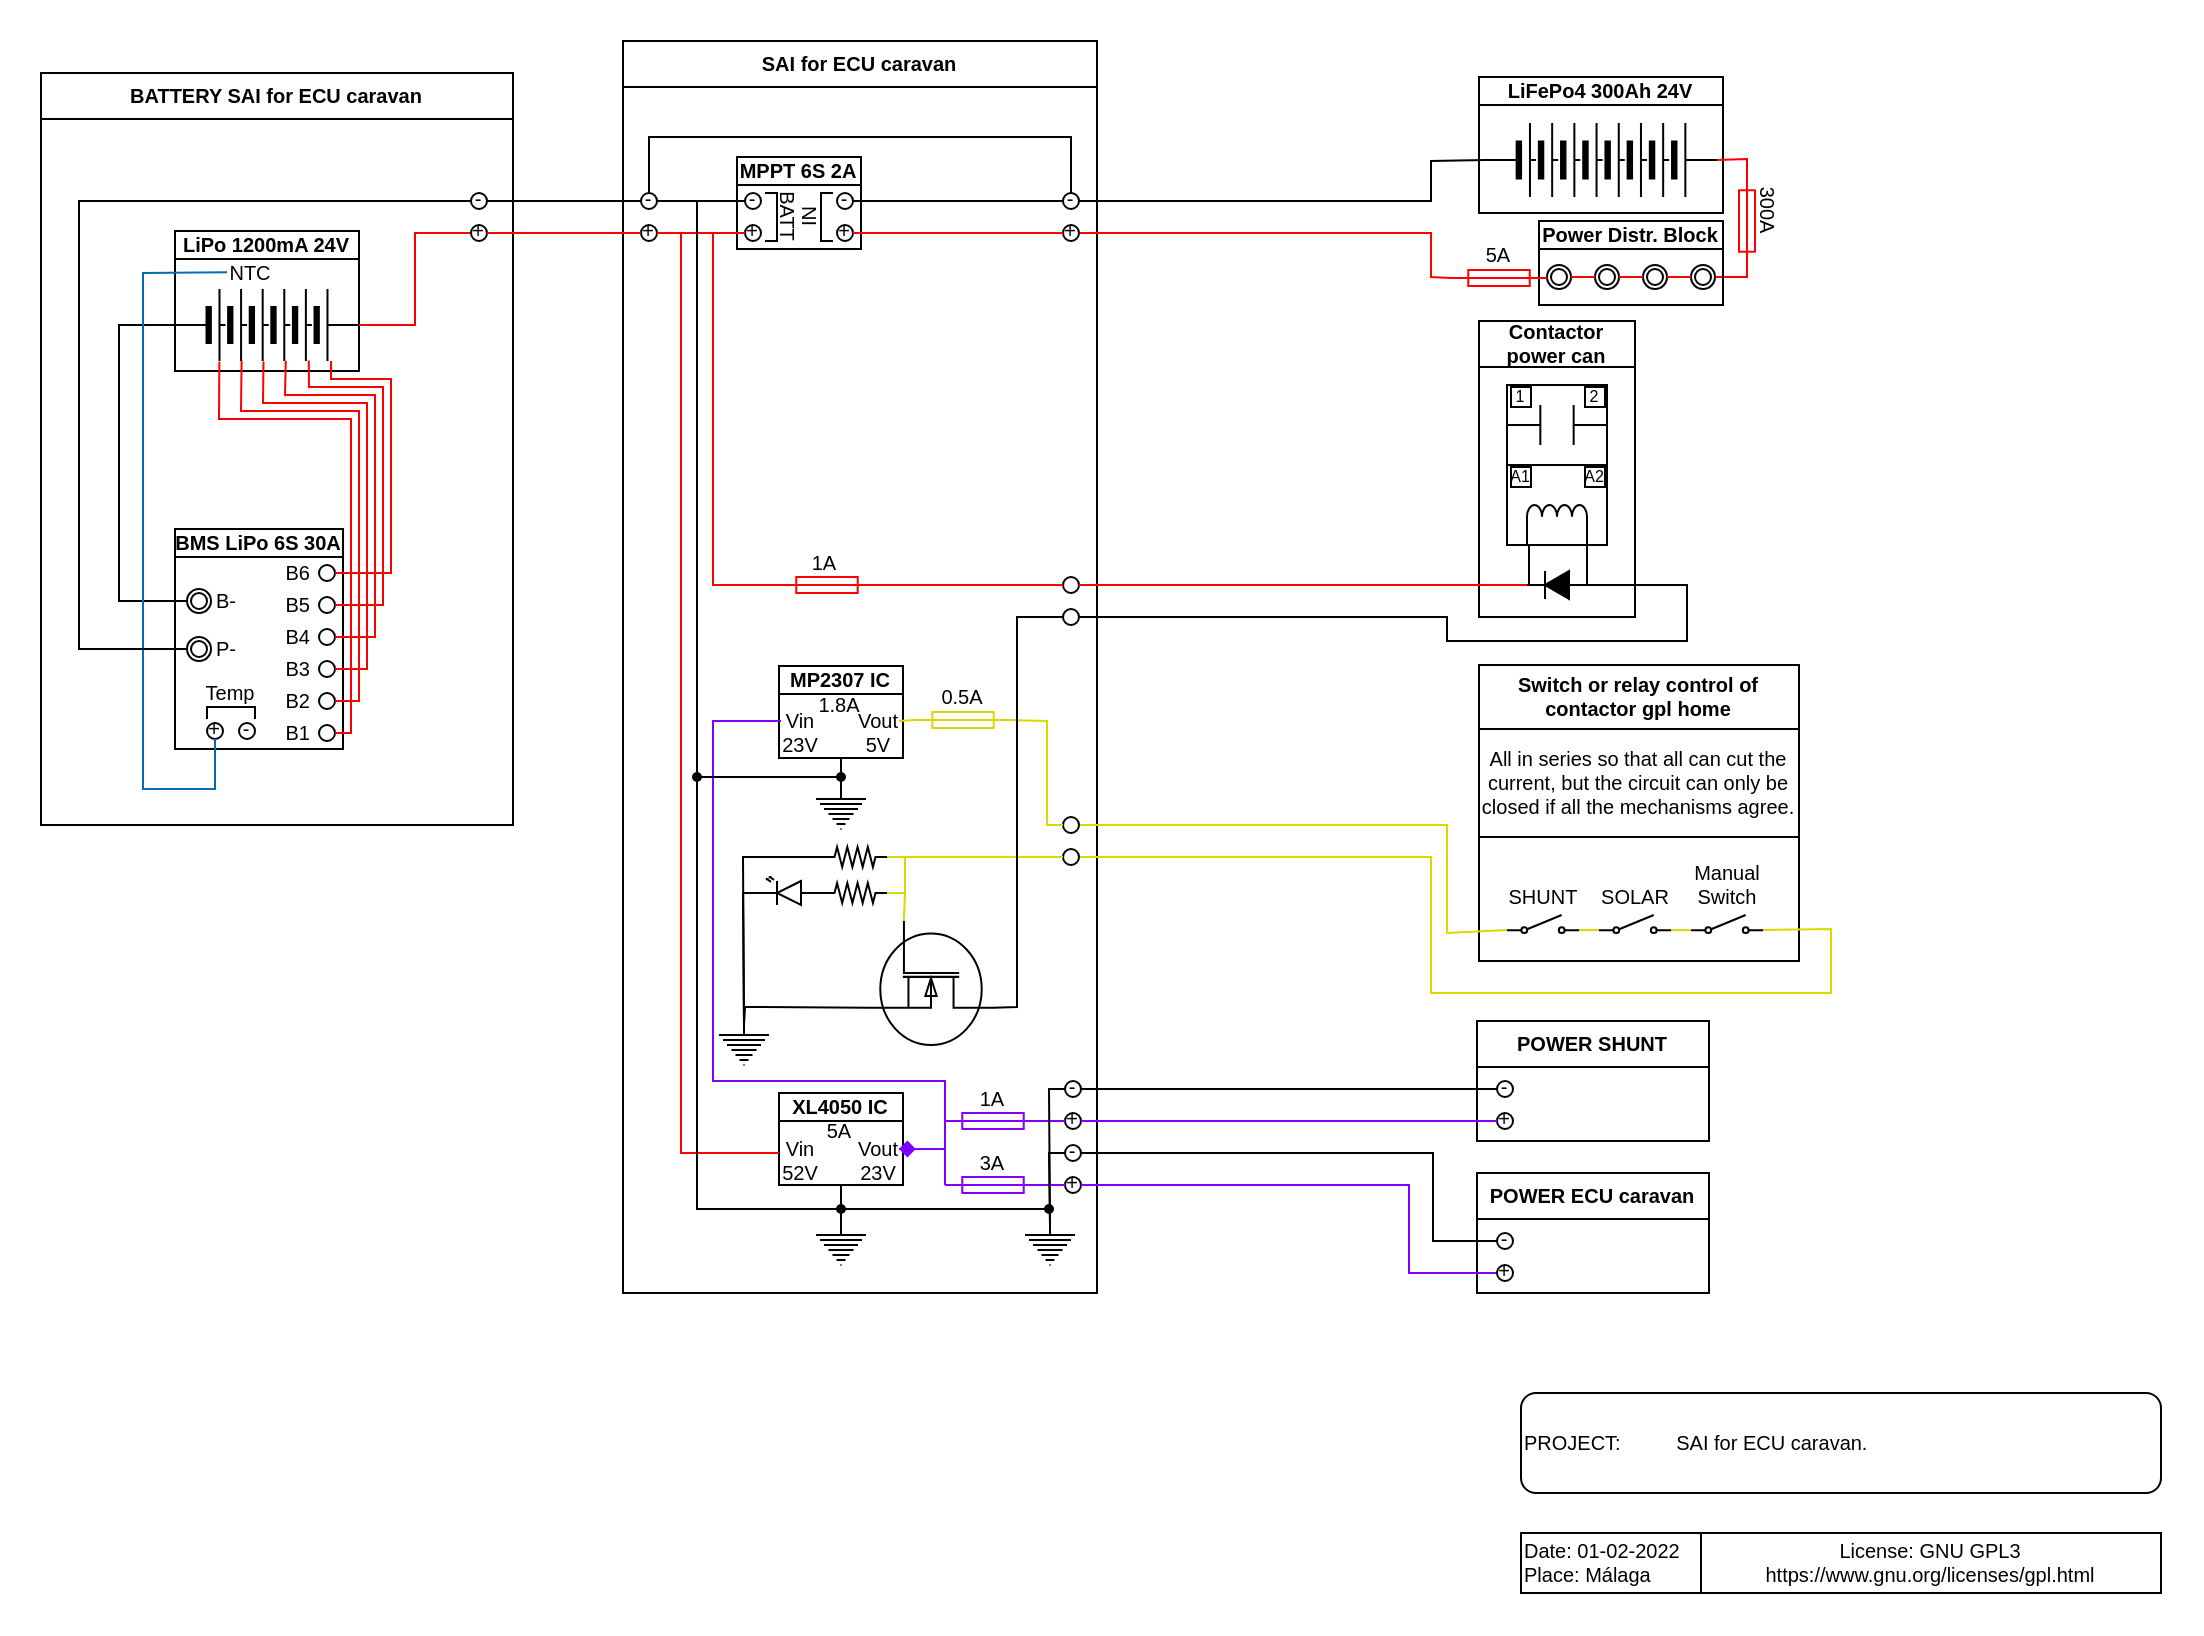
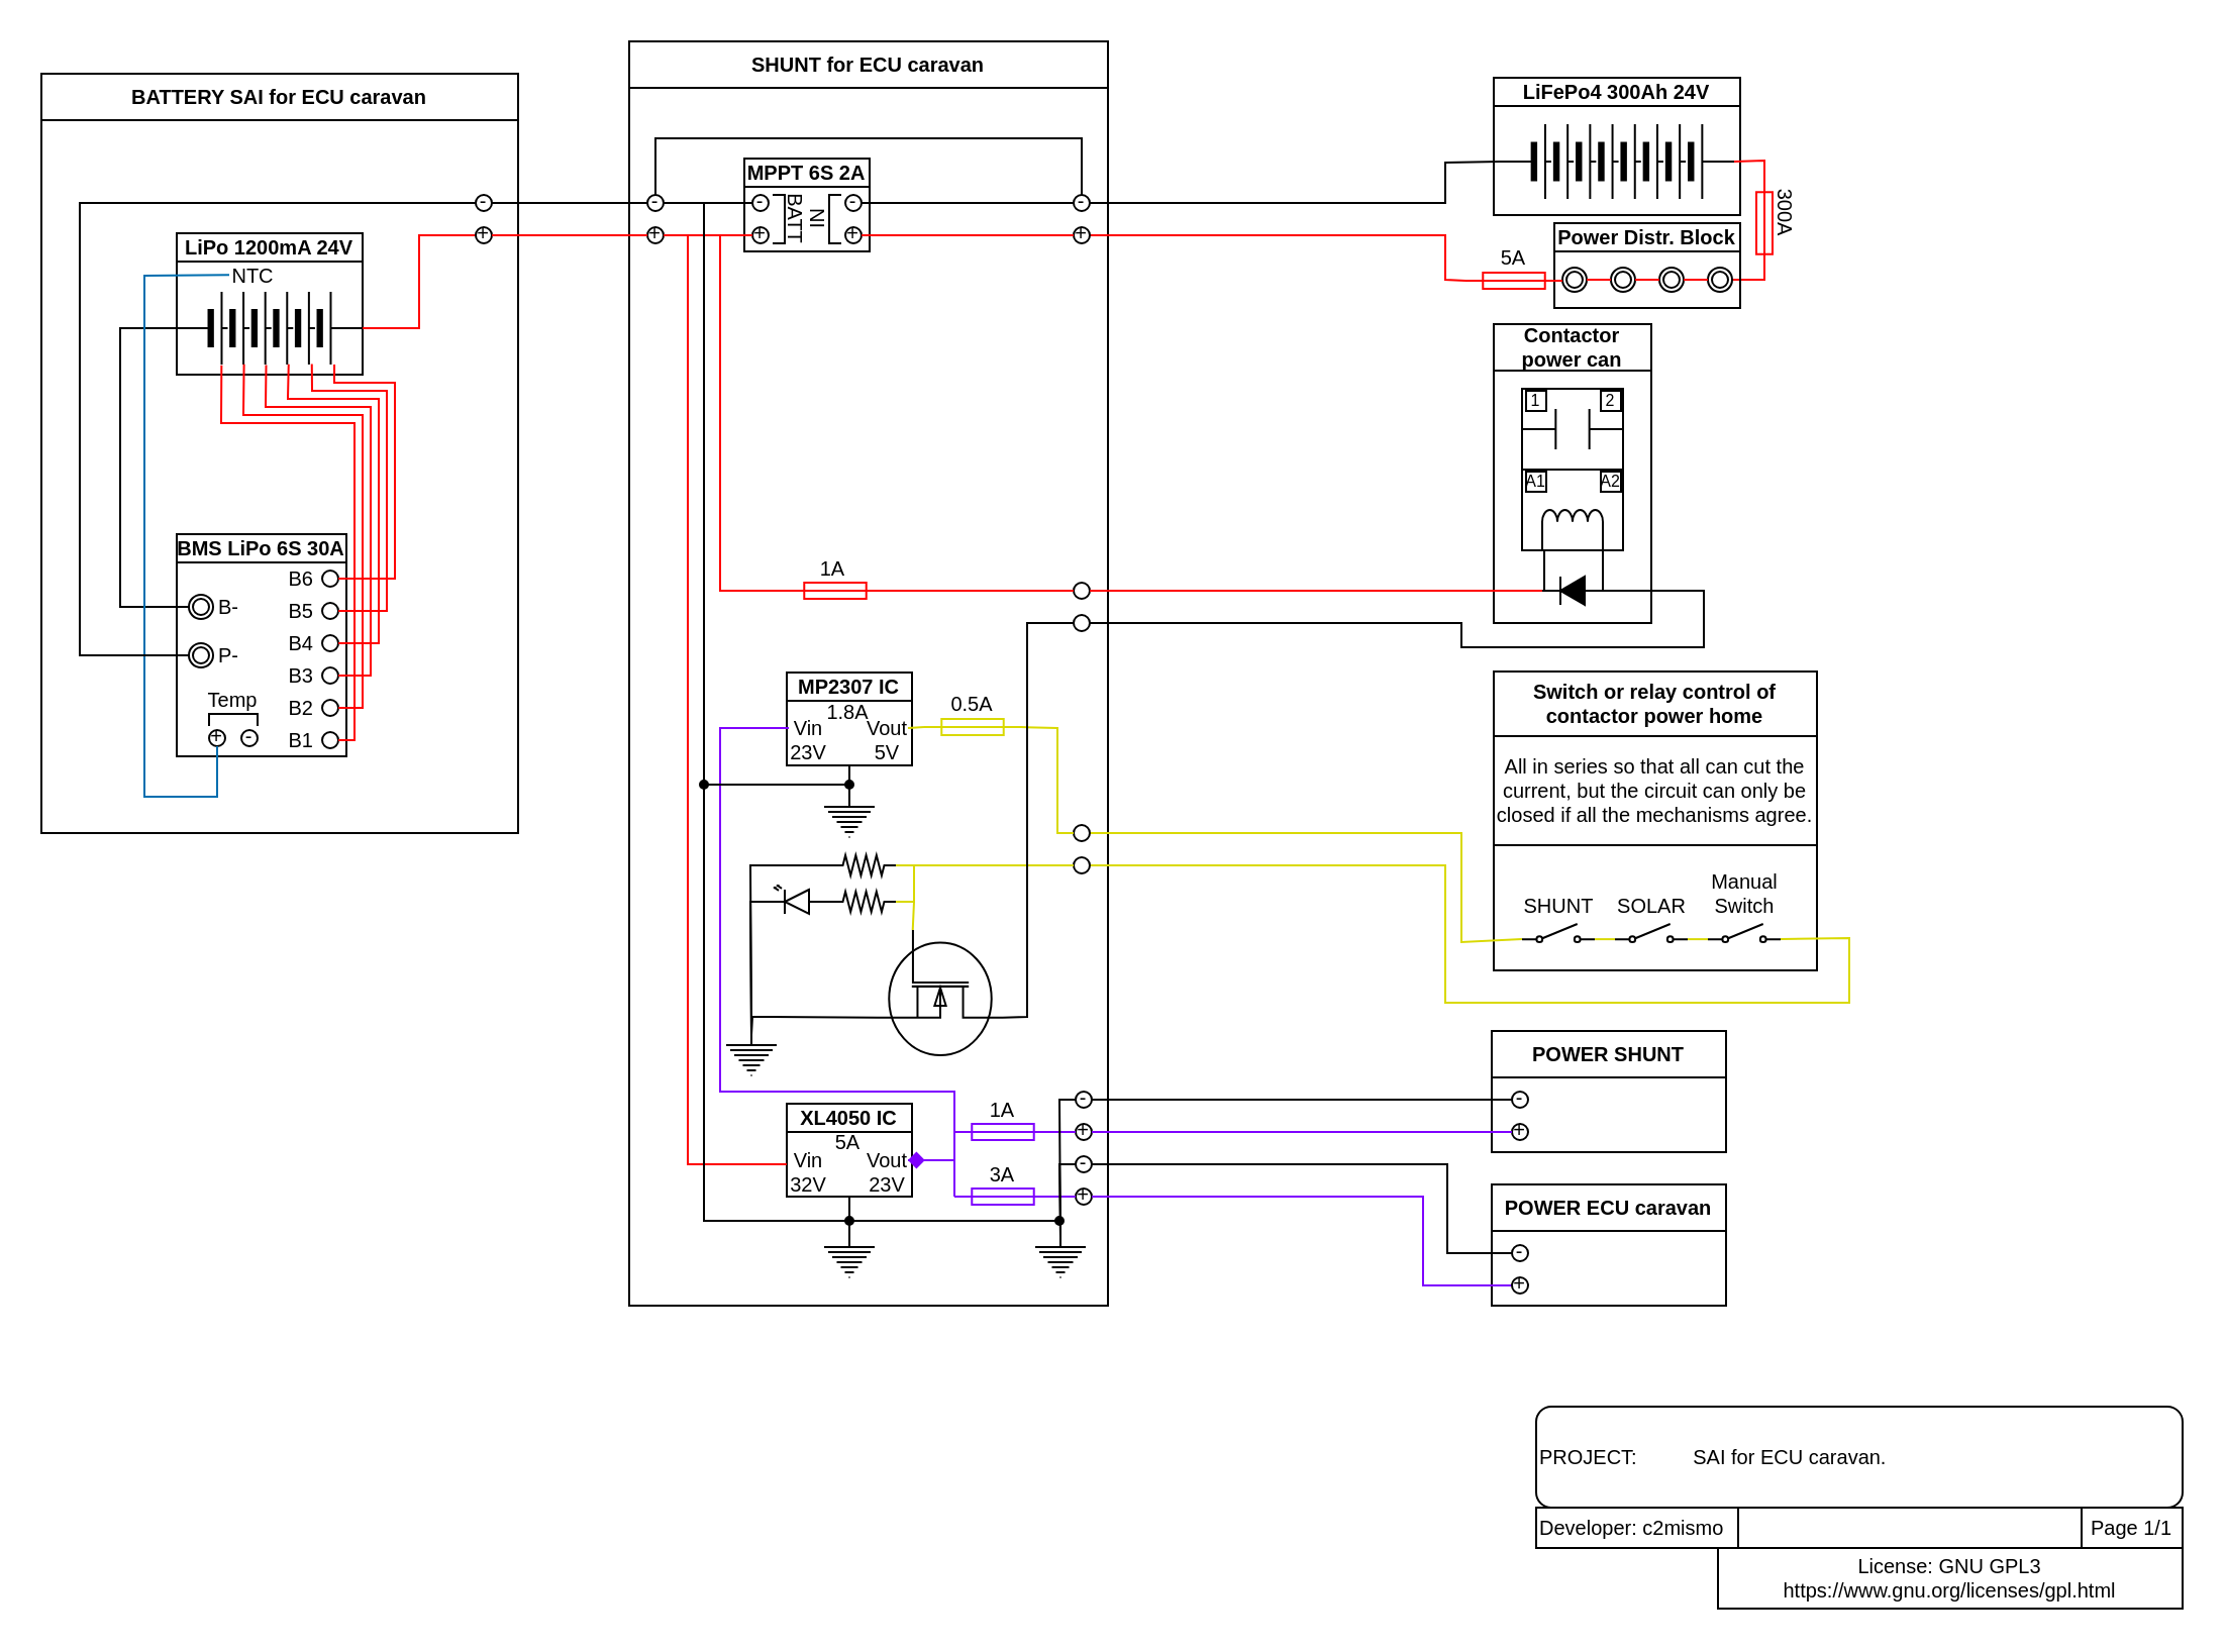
- <mxCell id="3" value="SAI for ECU caravan" style="swimlane;fontSize=10;fontColor=#000000;strokeColor=#000000;fillColor=none;" parent="1" vertex="1"><mxGeometry x="311" y="20" width="237" height="626" as="geometry" /></mxCell>
+ <mxCell id="3" value="SHUNT for ECU caravan" style="swimlane;fontSize=10;fontColor=#000000;strokeColor=#000000;fillColor=none;" parent="1" vertex="1"><mxGeometry x="311" y="20" width="237" height="626" as="geometry" /></mxCell>
- <mxCell id="74" value="Switch or relay control of&#10;contactor gpl home" style="swimlane;startSize=32;strokeColor=#000000;fontSize=10;fontColor=#000000;fillColor=none;" parent="1" vertex="1"><mxGeometry x="739" y="332" width="160" height="148" as="geometry"><mxRectangle x="672" y="236" width="148" height="36" as="alternateBounds" /></mxGeometry></mxCell>
+ <mxCell id="74" value="Switch or relay control of&#10;contactor power home" style="swimlane;startSize=32;strokeColor=#000000;fontSize=10;fontColor=#000000;fillColor=none;" parent="1" vertex="1"><mxGeometry x="739" y="332" width="160" height="148" as="geometry"><mxRectangle x="672" y="236" width="148" height="36" as="alternateBounds" /></mxGeometry></mxCell>
- <mxCell id="174" value="Vin&lt;br&gt;52V" style="text;html=1;strokeColor=none;fillColor=none;align=center;verticalAlign=middle;whiteSpace=wrap;rounded=0;fontColor=#000000;fontSize=10;" vertex="1" parent="1"><mxGeometry x="390" y="568.5" width="20" height="22" as="geometry" /></mxCell>
+ <mxCell id="174" value="Vin&lt;br&gt;32V" style="text;html=1;strokeColor=none;fillColor=none;align=center;verticalAlign=middle;whiteSpace=wrap;rounded=0;fontColor=#000000;fontSize=10;" vertex="1" parent="1"><mxGeometry x="390" y="568.5" width="20" height="22" as="geometry" /></mxCell>
+ <mxCell id="19" value="Developer: c2mismo" style="rounded=0;whiteSpace=wrap;html=1;labelBackgroundColor=#FFFFFF;strokeColor=#000000;fillColor=none;fontSize=10;fontColor=#000000;align=left;" parent="1" vertex="1"><mxGeometry x="760" y="746" width="100" height="20" as="geometry" /></mxCell>
+ <mxCell id="22" value="Page 1/1" style="rounded=0;whiteSpace=wrap;html=1;labelBackgroundColor=#FFFFFF;strokeColor=#000000;fillColor=none;fontSize=10;fontColor=#000000;align=center;" parent="1" vertex="1"><mxGeometry x="1030" y="746" width="50" height="20" as="geometry" /></mxCell>
- <mxCell id="20" value="Date: 01-02-2022&lt;br&gt;Place: Málaga" style="rounded=0;whiteSpace=wrap;html=1;labelBackgroundColor=#FFFFFF;strokeColor=#000000;fillColor=none;fontSize=10;fontColor=#000000;align=left;" parent="1" vertex="1"><mxGeometry x="760" y="766" width="90" height="30" as="geometry" /></mxCell>
